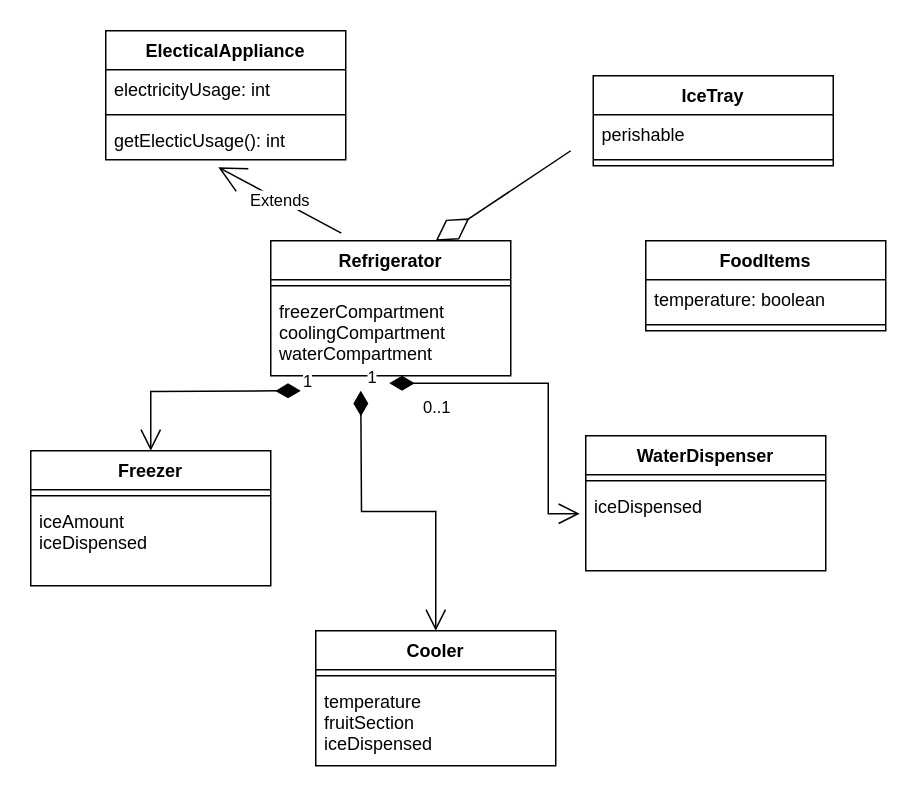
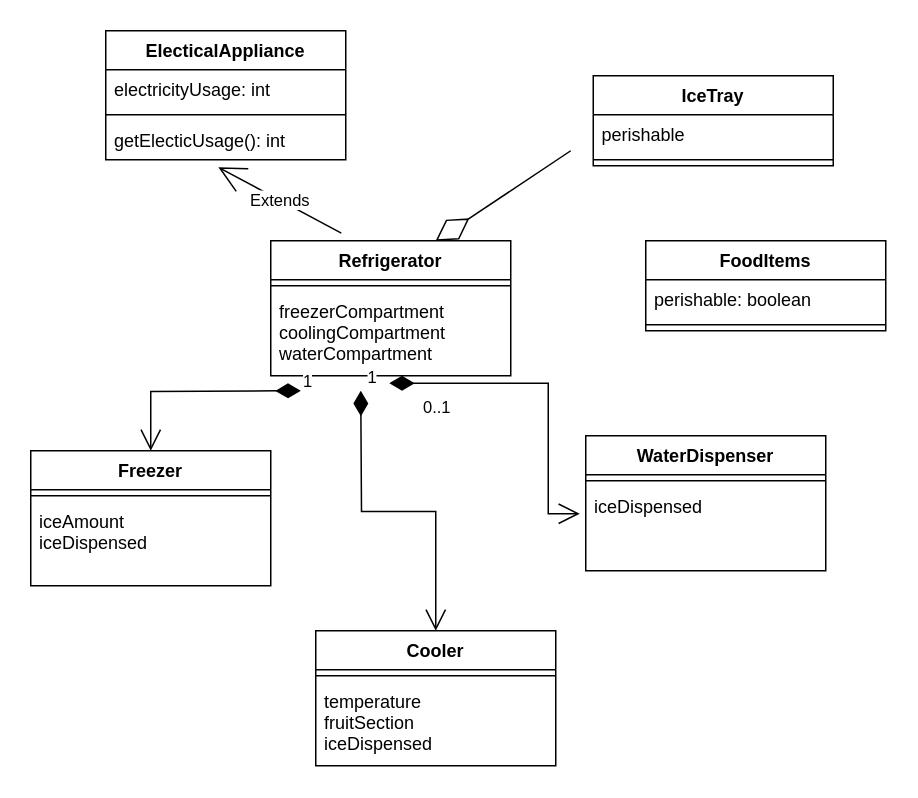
- <mxCell id="27" value="temperature: boolean" style="text;strokeColor=none;fillColor=none;align=left;verticalAlign=top;spacingLeft=4;spacingRight=4;overflow=hidden;rotatable=0;points=[[0,0.5],[1,0.5]];portConstraint=eastwest;" vertex="1" parent="26"><mxGeometry y="26" width="160" height="26" as="geometry" /></mxCell>
+ <mxCell id="27" value="perishable: boolean" style="text;strokeColor=none;fillColor=none;align=left;verticalAlign=top;spacingLeft=4;spacingRight=4;overflow=hidden;rotatable=0;points=[[0,0.5],[1,0.5]];portConstraint=eastwest;" vertex="1" parent="26"><mxGeometry y="26" width="160" height="26" as="geometry" /></mxCell>
